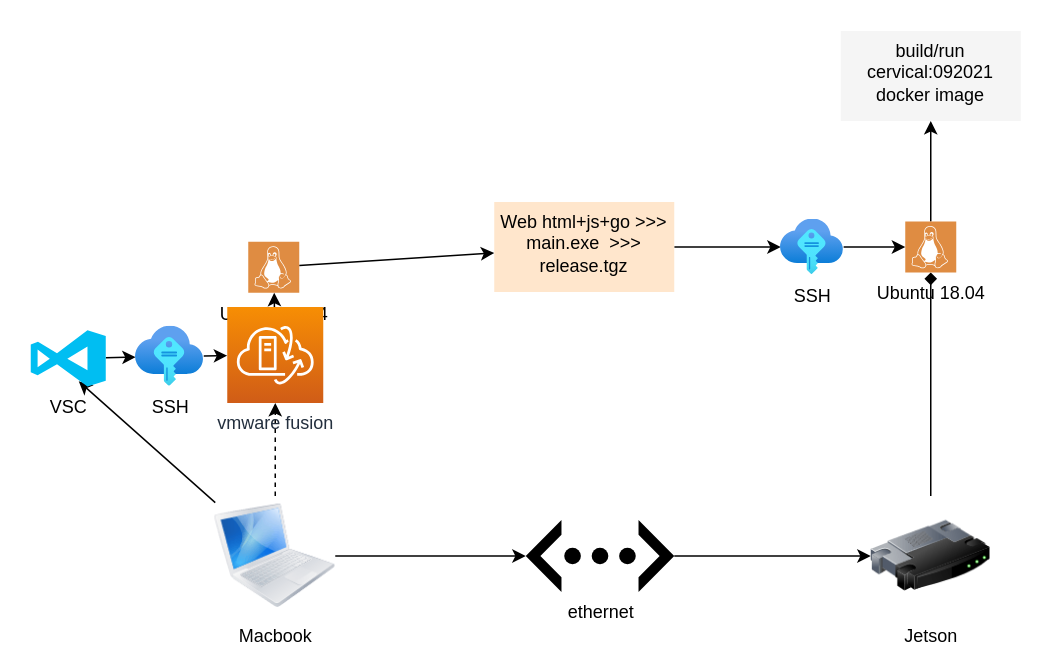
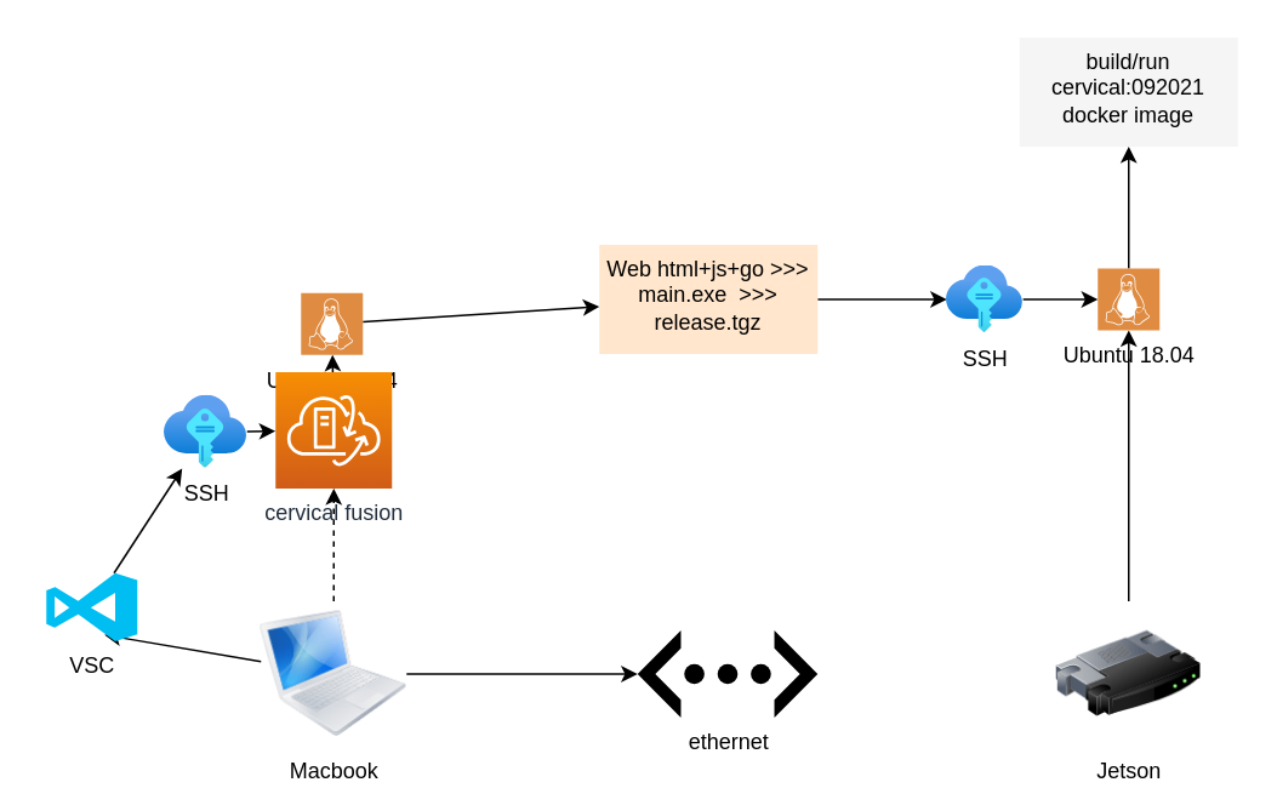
- <mxCell id="6" style="edgeStyle=none;html=1;endArrow=diamond;" parent="1" source="7" target="15" edge="1"><mxGeometry relative="1" as="geometry" /></mxCell>
+ <mxCell id="6" style="edgeStyle=none;html=1;" parent="1" source="7" target="15" edge="1"><mxGeometry relative="1" as="geometry" /></mxCell>
- <mxCell id="11" value="VSC" style="verticalLabelPosition=bottom;html=1;verticalAlign=top;align=center;strokeColor=none;fillColor=#00BEF2;shape=mxgraph.azure.visual_studio_online;" parent="1" vertex="1"><mxGeometry x="20" y="219.5" width="50" height="37.5" as="geometry" /></mxCell>
+ <mxCell id="11" value="VSC" style="verticalLabelPosition=bottom;html=1;verticalAlign=top;align=center;strokeColor=none;fillColor=#00BEF2;shape=mxgraph.azure.visual_studio_online;" parent="1" vertex="1"><mxGeometry x="25" y="314.5" width="50" height="37.5" as="geometry" /></mxCell>
- <mxCell id="24" value="vmware fusion" style="sketch=0;points=[[0,0,0],[0.25,0,0],[0.5,0,0],[0.75,0,0],[1,0,0],[0,1,0],[0.25,1,0],[0.5,1,0],[0.75,1,0],[1,1,0],[0,0.25,0],[0,0.5,0],[0,0.75,0],[1,0.25,0],[1,0.5,0],[1,0.75,0]];outlineConnect=0;fontColor=#232F3E;gradientColor=#F78E04;gradientDirection=north;fillColor=#D05C17;strokeColor=#ffffff;dashed=0;verticalLabelPosition=bottom;verticalAlign=top;align=center;html=1;fontSize=12;fontStyle=0;aspect=fixed;shape=mxgraph.aws4.resourceIcon;resIcon=mxgraph.aws4.vmware_cloud_on_aws;" parent="1" vertex="1"><mxGeometry x="151" y="204" width="64" height="64" as="geometry" /></mxCell>
+ <mxCell id="24" value="cervical fusion" style="sketch=0;points=[[0,0,0],[0.25,0,0],[0.5,0,0],[0.75,0,0],[1,0,0],[0,1,0],[0.25,1,0],[0.5,1,0],[0.75,1,0],[1,1,0],[0,0.25,0],[0,0.5,0],[0,0.75,0],[1,0.25,0],[1,0.5,0],[1,0.75,0]];outlineConnect=0;fontColor=#232F3E;gradientColor=#F78E04;gradientDirection=north;fillColor=#D05C17;strokeColor=#ffffff;dashed=0;verticalLabelPosition=bottom;verticalAlign=top;align=center;html=1;fontSize=12;fontStyle=0;aspect=fixed;shape=mxgraph.aws4.resourceIcon;resIcon=mxgraph.aws4.vmware_cloud_on_aws;" parent="1" vertex="1"><mxGeometry x="151" y="204" width="64" height="64" as="geometry" /></mxCell>
- <mxCell id="8" style="edgeStyle=none;html=1;" parent="1" source="9" target="7" edge="1"><mxGeometry relative="1" as="geometry" /></mxCell>
